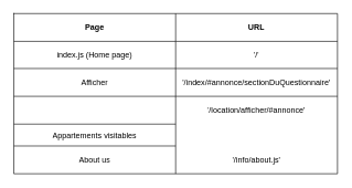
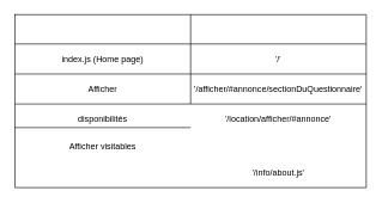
- <mxCell id="4" value="&lt;span style=&quot;font-weight: 700 ; text-align: left&quot;&gt;Page&lt;/span&gt;" style="shape=partialRectangle;html=1;whiteSpace=wrap;connectable=0;overflow=hidden;fillColor=none;top=0;left=0;bottom=0;right=0;" parent="3" vertex="1"><mxGeometry width="245" height="42" as="geometry" /></mxCell>
- <mxCell id="5" value="&lt;b&gt;URL&lt;/b&gt;" style="shape=partialRectangle;html=1;whiteSpace=wrap;connectable=0;overflow=hidden;fillColor=none;top=0;left=0;bottom=0;right=0;" parent="3" vertex="1"><mxGeometry x="245" width="245" height="42" as="geometry" /></mxCell>
- <mxCell id="11" value="'/index/#annonce/sectionDuQuestionnaire'" style="shape=partialRectangle;html=1;whiteSpace=wrap;connectable=0;overflow=hidden;fillColor=none;top=0;left=0;bottom=0;right=0;" parent="9" vertex="1"><mxGeometry x="245" width="245" height="42" as="geometry" /></mxCell>
+ <mxCell id="11" value="'/afficher/#annonce/sectionDuQuestionnaire'" style="shape=partialRectangle;html=1;whiteSpace=wrap;connectable=0;overflow=hidden;fillColor=none;top=0;left=0;bottom=0;right=0;" parent="9" vertex="1"><mxGeometry x="245" width="245" height="42" as="geometry" /></mxCell>
+ <mxCell id="13" value="disponibilités" style="shape=partialRectangle;html=1;whiteSpace=wrap;connectable=0;overflow=hidden;fillColor=none;top=0;left=0;bottom=0;right=0;" parent="12" vertex="1"><mxGeometry width="245" height="42" as="geometry" /></mxCell>
- <mxCell id="16" value="Appartements visitables" style="shape=partialRectangle;html=1;whiteSpace=wrap;connectable=0;overflow=hidden;fillColor=none;top=0;left=0;bottom=0;right=0;" parent="15" vertex="1"><mxGeometry width="245" height="33" as="geometry" /></mxCell>
+ <mxCell id="16" value="Afficher visitables" style="shape=partialRectangle;html=1;whiteSpace=wrap;connectable=0;overflow=hidden;fillColor=none;top=0;left=0;bottom=0;right=0;" parent="15" vertex="1"><mxGeometry width="245" height="33" as="geometry" /></mxCell>
- <mxCell id="18" value="About us" style="shape=partialRectangle;html=1;whiteSpace=wrap;connectable=0;overflow=hidden;fillColor=none;top=0;left=0;bottom=0;right=0;" parent="17" vertex="1"><mxGeometry width="245" height="42" as="geometry" /></mxCell>
